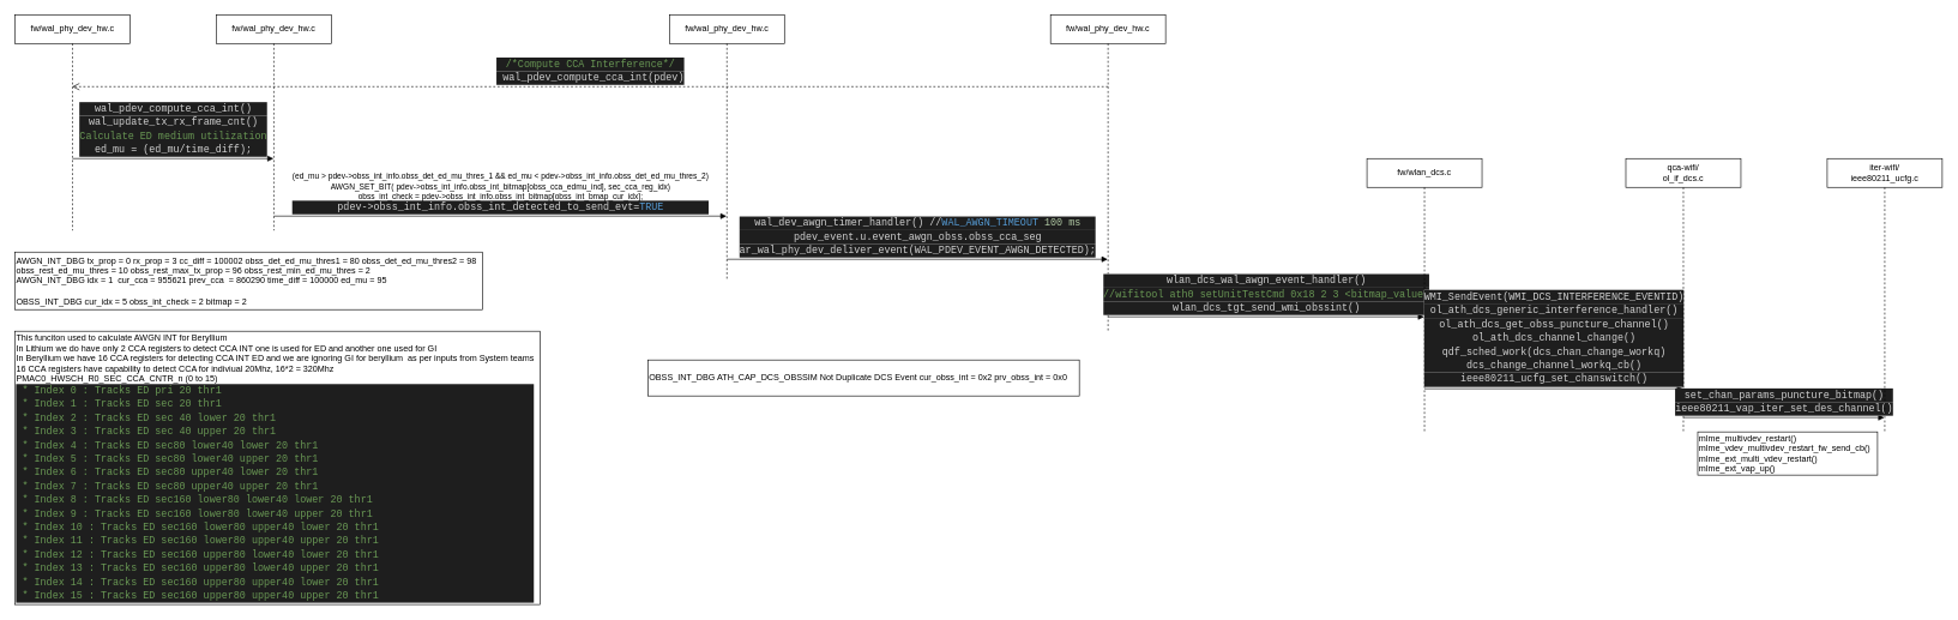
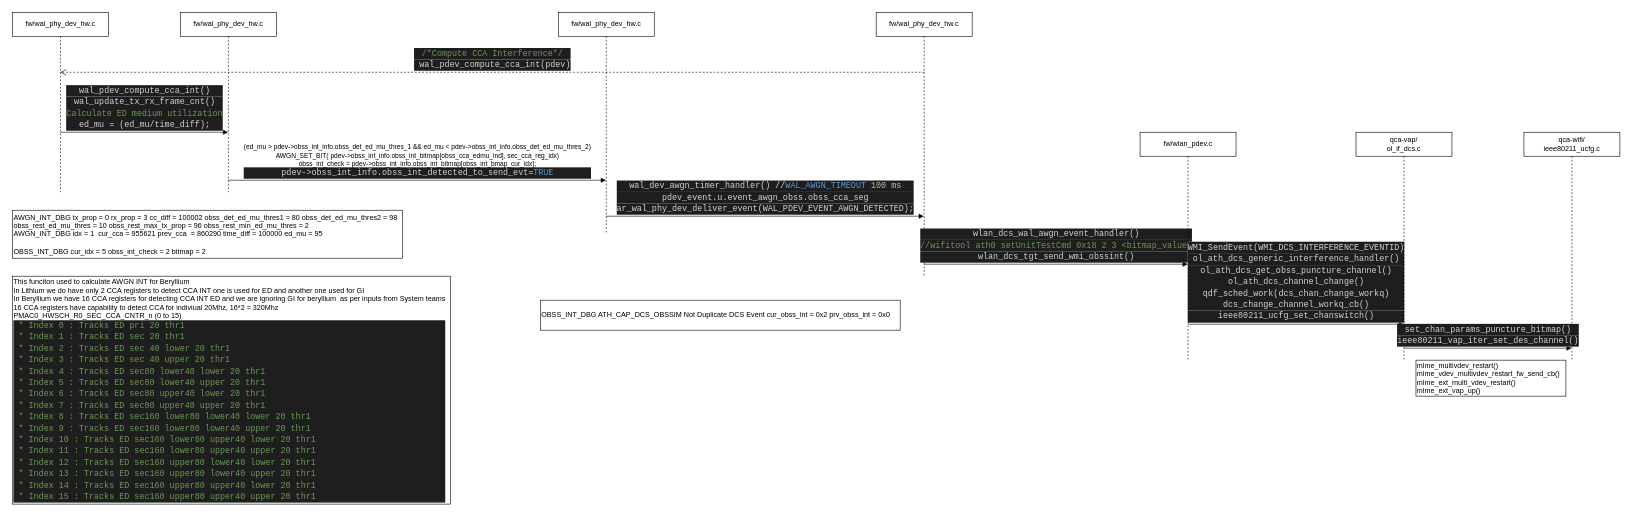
- <mxCell id="14" value="fw/wlan_dcs.c" style="shape=umlLifeline;perimeter=lifelinePerimeter;whiteSpace=wrap;html=1;container=1;collapsible=0;recursiveResize=0;outlineConnect=0;" vertex="1" parent="1"><mxGeometry x="1900" y="220" width="160" height="380" as="geometry" /></mxCell>
+ <mxCell id="14" value="fw/wlan_pdev.c" style="shape=umlLifeline;perimeter=lifelinePerimeter;whiteSpace=wrap;html=1;container=1;collapsible=0;recursiveResize=0;outlineConnect=0;" vertex="1" parent="1"><mxGeometry x="1900" y="220" width="160" height="380" as="geometry" /></mxCell>
- <mxCell id="16" value="qca-wifi/&lt;br&gt;ol_if_dcs.c" style="shape=umlLifeline;perimeter=lifelinePerimeter;whiteSpace=wrap;html=1;container=1;collapsible=0;recursiveResize=0;outlineConnect=0;" vertex="1" parent="1"><mxGeometry x="2260" y="220" width="160" height="380" as="geometry" /></mxCell>
+ <mxCell id="16" value="qca-vap/&lt;br&gt;ol_if_dcs.c" style="shape=umlLifeline;perimeter=lifelinePerimeter;whiteSpace=wrap;html=1;container=1;collapsible=0;recursiveResize=0;outlineConnect=0;" vertex="1" parent="1"><mxGeometry x="2260" y="220" width="160" height="380" as="geometry" /></mxCell>
- <mxCell id="18" value="iter-wifi/&lt;br&gt;ieee80211_ucfg.c" style="shape=umlLifeline;perimeter=lifelinePerimeter;whiteSpace=wrap;html=1;container=1;collapsible=0;recursiveResize=0;outlineConnect=0;" vertex="1" parent="1"><mxGeometry x="2540" y="220" width="160" height="380" as="geometry" /></mxCell>
+ <mxCell id="18" value="qca-wifi/&lt;br&gt;ieee80211_ucfg.c" style="shape=umlLifeline;perimeter=lifelinePerimeter;whiteSpace=wrap;html=1;container=1;collapsible=0;recursiveResize=0;outlineConnect=0;" vertex="1" parent="1"><mxGeometry x="2540" y="220" width="160" height="380" as="geometry" /></mxCell>
